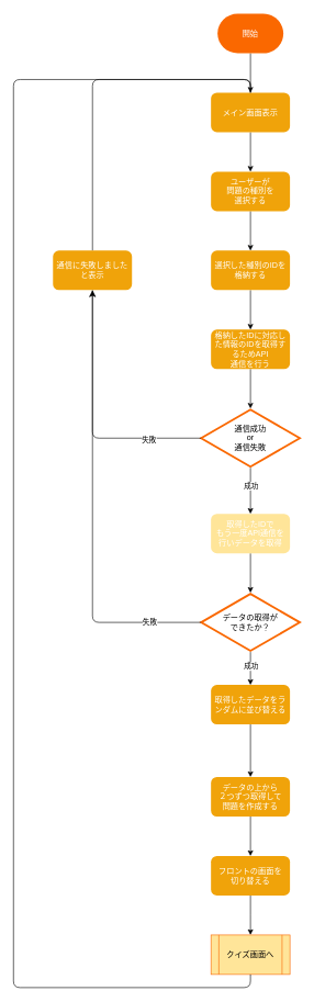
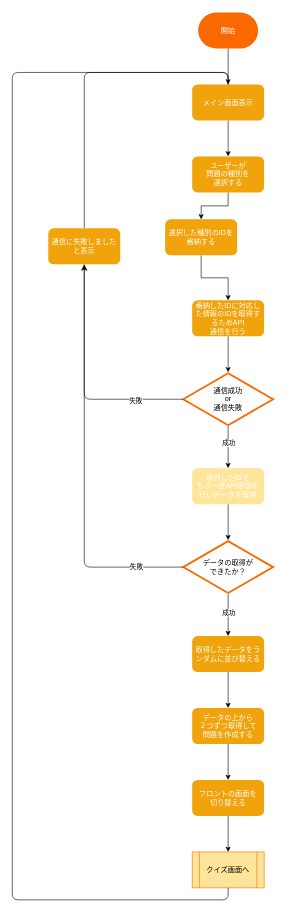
- <mxCell id="31" value="&lt;font color=&quot;#ffffff&quot;&gt;選択した種別のIDを格納する&lt;/font&gt;" style="rounded=1;whiteSpace=wrap;html=1;strokeColor=none;fillColor=#f0a30a;fontColor=#000000;" parent="1" vertex="1"><mxGeometry x="320" y="380" width="120" height="60" as="geometry" /></mxCell>
+ <mxCell id="31" value="&lt;font color=&quot;#ffffff&quot;&gt;選択した種別のIDを格納する&lt;/font&gt;" style="rounded=1;whiteSpace=wrap;html=1;strokeColor=none;fillColor=#f0a30a;fontColor=#000000;" parent="1" vertex="1"><mxGeometry x="275" y="365" width="120" height="60" as="geometry" /></mxCell>
- <mxCell id="19" value="&lt;font color=&quot;#ffffff&quot;&gt;取得したデータをランダムに並び替える&lt;br&gt;&lt;/font&gt;" style="rounded=1;whiteSpace=wrap;html=1;strokeColor=none;fillColor=#f0a30a;fontColor=#000000;" parent="1" vertex="1"><mxGeometry x="320" y="1040" width="120" height="60" as="geometry" /></mxCell>
+ <mxCell id="19" value="&lt;font color=&quot;#ffffff&quot;&gt;取得したデータをランダムに並び替える&lt;br&gt;&lt;/font&gt;" style="rounded=1;whiteSpace=wrap;html=1;strokeColor=none;fillColor=#f0a30a;fontColor=#000000;" parent="1" vertex="1"><mxGeometry x="320" y="1060" width="120" height="60" as="geometry" /></mxCell>
